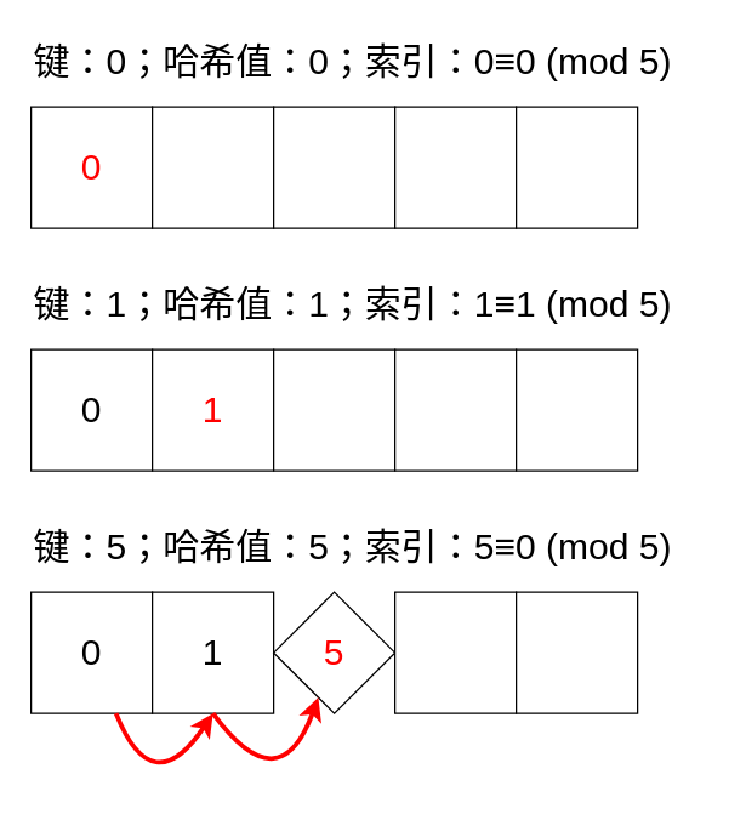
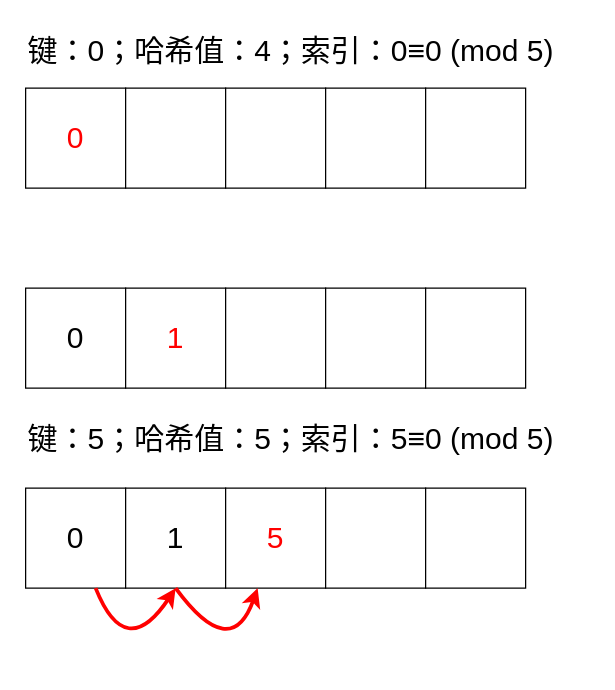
- <mxCell id="4" value="键：0；哈希值：0；索引：0≡0 (mod 5)" style="text;html=1;strokeColor=none;fillColor=none;align=left;verticalAlign=top;whiteSpace=wrap;rounded=0;fontSize=24;" vertex="1" parent="1"><mxGeometry x="20" y="20" width="450" height="50" as="geometry" /></mxCell>
+ <mxCell id="4" value="键：0；哈希值：4；索引：0≡0 (mod 5)" style="text;html=1;strokeColor=none;fillColor=none;align=left;verticalAlign=top;whiteSpace=wrap;rounded=0;fontSize=24;" vertex="1" parent="1"><mxGeometry x="20" y="20" width="450" height="50" as="geometry" /></mxCell>
- <mxCell id="10" value="键：1；哈希值：1；索引：1≡1 (mod 5)" style="text;html=1;strokeColor=none;fillColor=none;align=left;verticalAlign=top;whiteSpace=wrap;rounded=0;fontSize=24;" vertex="1" parent="1"><mxGeometry x="20" y="180" width="450" height="50" as="geometry" /></mxCell>
- <mxCell id="16" value="键：5；哈希值：5；索引：5≡0 (mod 5)" style="text;html=1;strokeColor=none;fillColor=none;align=left;verticalAlign=top;whiteSpace=wrap;rounded=0;fontSize=24;" vertex="1" parent="1"><mxGeometry x="20" y="340" width="450" height="50" as="geometry" /></mxCell>
+ <mxCell id="16" value="键：5；哈希值：5；索引：5≡0 (mod 5)" style="text;html=1;strokeColor=none;fillColor=none;align=left;verticalAlign=top;whiteSpace=wrap;rounded=0;fontSize=24;" vertex="1" parent="1"><mxGeometry x="20" y="330" width="450" height="50" as="geometry" /></mxCell>
- <mxCell id="17" value="&lt;font color=&quot;#ff0000&quot;&gt;5&lt;/font&gt;" style="rhombus;whiteSpace=wrap;html=1;fontSize=24;" vertex="1" parent="1"><mxGeometry x="180" y="390" width="80" height="80" as="geometry" /></mxCell>
+ <mxCell id="17" value="&lt;font color=&quot;#ff0000&quot;&gt;5&lt;/font&gt;" style="rounded=0;whiteSpace=wrap;html=1;fontSize=24;" vertex="1" parent="1"><mxGeometry x="180" y="390" width="80" height="80" as="geometry" /></mxCell>
